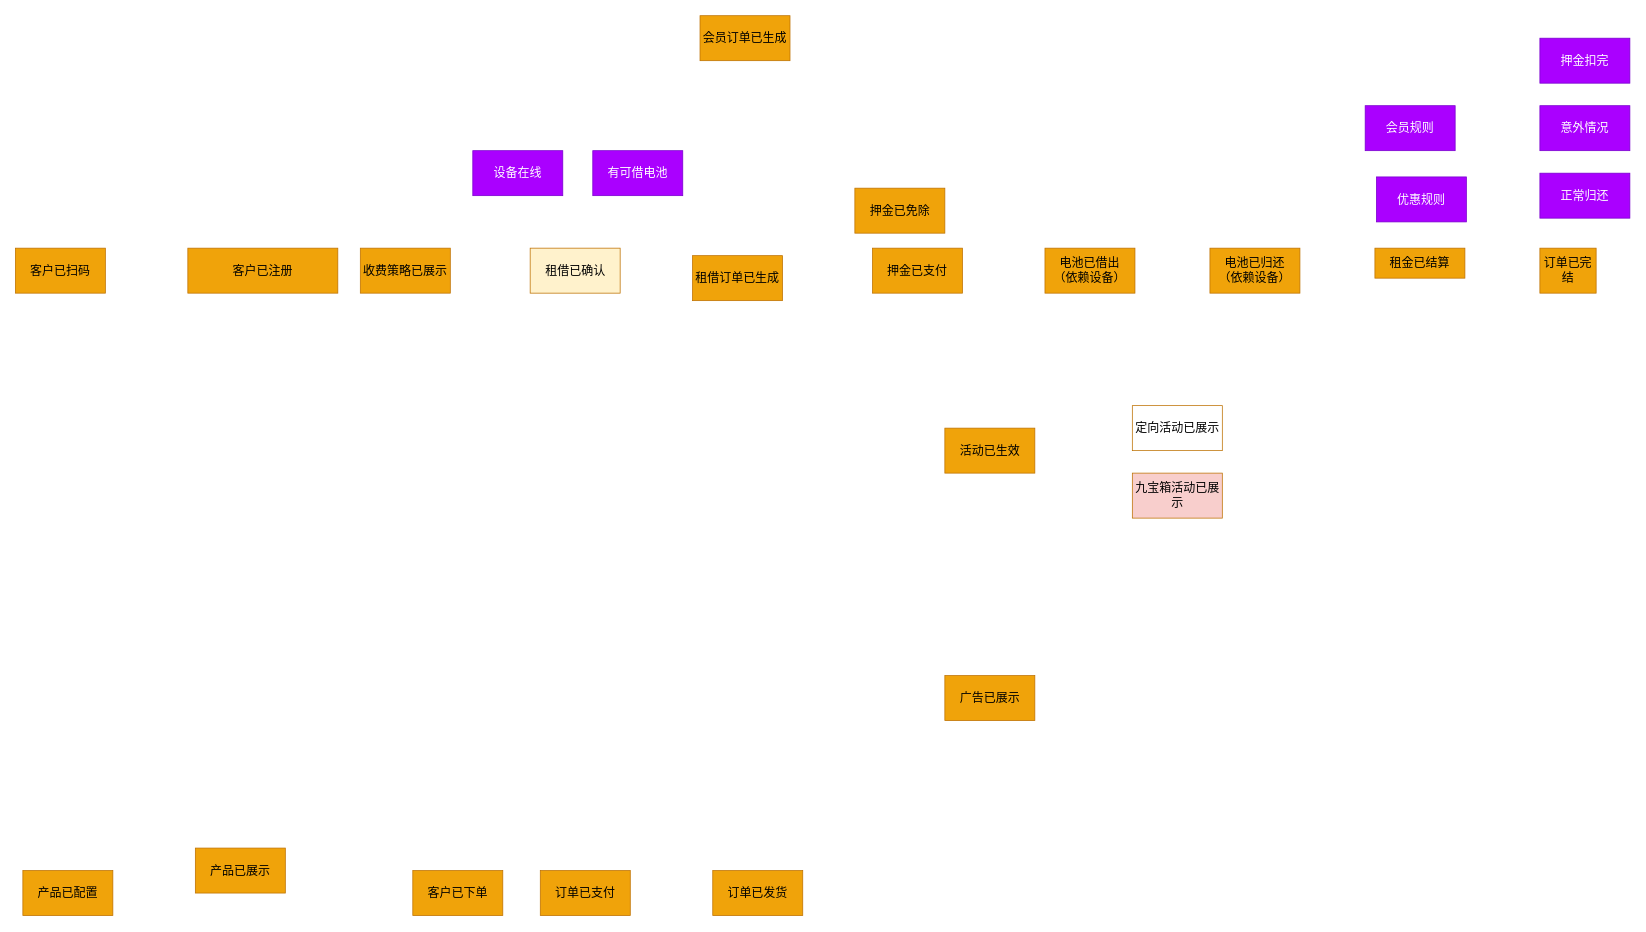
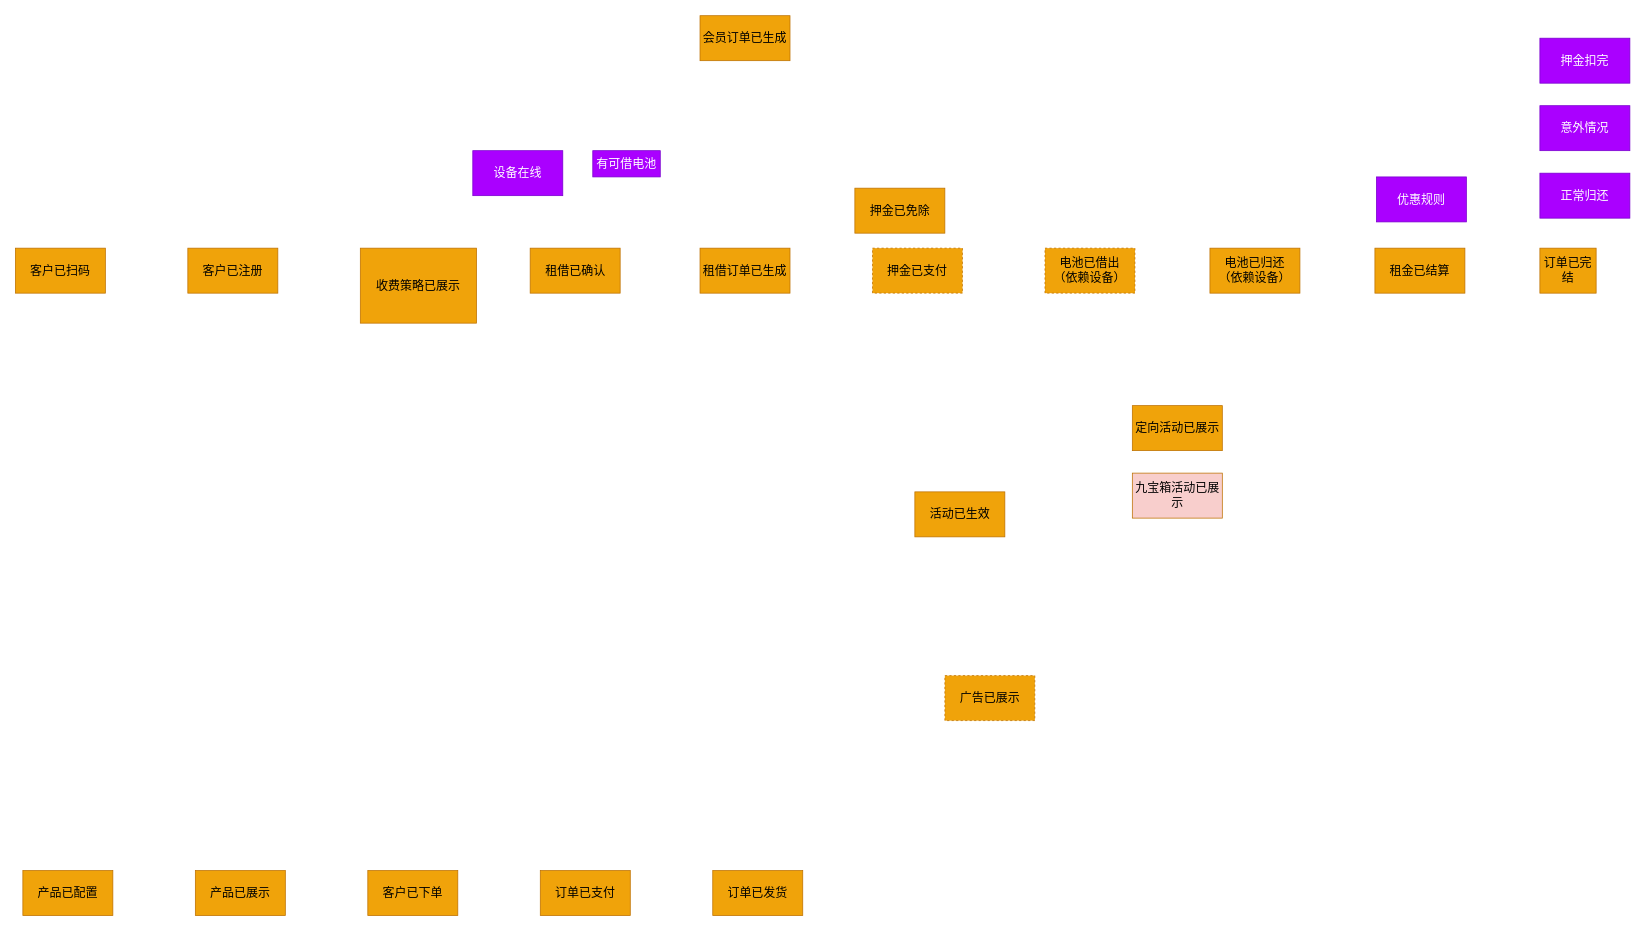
- <mxCell id="24" value="会员规则" style="rounded=0;whiteSpace=wrap;html=1;strokeColor=#7700CC;fillColor=#aa00ff;fontSize=16;fontColor=#ffffff;" vertex="1" parent="1"><mxGeometry x="1820" y="140" width="120" height="60" as="geometry" /></mxCell>
- <mxCell id="11" value="有可借电池" style="rounded=0;whiteSpace=wrap;html=1;strokeColor=#7700CC;fillColor=#aa00ff;fontSize=16;fontColor=#ffffff;" parent="1" vertex="1"><mxGeometry x="790" y="200" width="120" height="60" as="geometry" /></mxCell>
+ <mxCell id="11" value="有可借电池" style="rounded=0;whiteSpace=wrap;html=1;strokeColor=#7700CC;fillColor=#aa00ff;fontSize=16;fontColor=#ffffff;" parent="1" vertex="1"><mxGeometry x="790" y="200" width="90" height="35" as="geometry" /></mxCell>
- <mxCell id="8" value="租金已结算" style="rounded=0;whiteSpace=wrap;html=1;strokeColor=#BD7000;fillColor=#f0a30a;fontSize=16;" parent="1" vertex="1"><mxGeometry x="1833" y="330" width="120" height="40" as="geometry" /></mxCell>
+ <mxCell id="8" value="租金已结算" style="rounded=0;whiteSpace=wrap;html=1;strokeColor=#BD7000;fillColor=#f0a30a;fontSize=16;" parent="1" vertex="1"><mxGeometry x="1833" y="330" width="120" height="60" as="geometry" /></mxCell>
- <mxCell id="2" value="客户已注册" style="rounded=0;whiteSpace=wrap;html=1;strokeColor=#BD7000;fillColor=#f0a30a;fontSize=16;" parent="1" vertex="1"><mxGeometry x="250" y="330" width="200" height="60" as="geometry" /></mxCell>
+ <mxCell id="2" value="客户已注册" style="rounded=0;whiteSpace=wrap;html=1;strokeColor=#BD7000;fillColor=#f0a30a;fontSize=16;" parent="1" vertex="1"><mxGeometry x="250" y="330" width="120" height="60" as="geometry" /></mxCell>
- <mxCell id="13" value="收费策略已展示" style="rounded=0;whiteSpace=wrap;html=1;strokeColor=#BD7000;fillColor=#f0a30a;fontSize=16;" parent="1" vertex="1"><mxGeometry x="480" y="330" width="120" height="60" as="geometry" /></mxCell>
+ <mxCell id="13" value="收费策略已展示" style="rounded=0;whiteSpace=wrap;html=1;strokeColor=#BD7000;fillColor=#f0a30a;fontSize=16;" parent="1" vertex="1"><mxGeometry x="480" y="330" width="155" height="100" as="geometry" /></mxCell>
- <mxCell id="18" value="租借已确认" style="rounded=0;whiteSpace=wrap;html=1;strokeColor=#BD7000;fillColor=#fff2cc;fontSize=16;" parent="1" vertex="1"><mxGeometry x="706.5" y="330" width="120" height="60" as="geometry" /></mxCell>
+ <mxCell id="18" value="租借已确认" style="rounded=0;whiteSpace=wrap;html=1;strokeColor=#BD7000;fillColor=#f0a30a;fontSize=16;" parent="1" vertex="1"><mxGeometry x="706.5" y="330" width="120" height="60" as="geometry" /></mxCell>
- <mxCell id="4" value="押金已支付" style="rounded=0;whiteSpace=wrap;html=1;strokeColor=#BD7000;fillColor=#f0a30a;fontSize=16;" parent="1" vertex="1"><mxGeometry x="1163" y="330" width="120" height="60" as="geometry" /></mxCell>
+ <mxCell id="4" value="押金已支付" style="rounded=0;whiteSpace=wrap;html=1;strokeColor=#BD7000;fillColor=#f0a30a;fontSize=16;dashed=1;" parent="1" vertex="1"><mxGeometry x="1163" y="330" width="120" height="60" as="geometry" /></mxCell>
- <mxCell id="5" value="电池已借出&lt;br&gt;（依赖设备）" style="rounded=0;whiteSpace=wrap;html=1;strokeColor=#BD7000;fillColor=#f0a30a;fontSize=16;" parent="1" vertex="1"><mxGeometry x="1393" y="330" width="120" height="60" as="geometry" /></mxCell>
+ <mxCell id="5" value="电池已借出&lt;br&gt;（依赖设备）" style="rounded=0;whiteSpace=wrap;html=1;strokeColor=#BD7000;fillColor=#f0a30a;fontSize=16;dashed=1;" parent="1" vertex="1"><mxGeometry x="1393" y="330" width="120" height="60" as="geometry" /></mxCell>
- <mxCell id="7" value="租借订单已生成" style="rounded=0;whiteSpace=wrap;html=1;strokeColor=#BD7000;fillColor=#f0a30a;fontSize=16;" parent="1" vertex="1"><mxGeometry x="923" y="340" width="120" height="60" as="geometry" /></mxCell>
+ <mxCell id="7" value="租借订单已生成" style="rounded=0;whiteSpace=wrap;html=1;strokeColor=#BD7000;fillColor=#f0a30a;fontSize=16;" parent="1" vertex="1"><mxGeometry x="933" y="330" width="120" height="60" as="geometry" /></mxCell>
- <mxCell id="16" value="定向活动已展示" style="rounded=0;whiteSpace=wrap;html=1;strokeColor=#BD7000;fillColor=#ffffff;fontSize=16;" parent="1" vertex="1"><mxGeometry x="1509.5" y="540" width="120" height="60" as="geometry" /></mxCell>
+ <mxCell id="16" value="定向活动已展示" style="rounded=0;whiteSpace=wrap;html=1;strokeColor=#BD7000;fillColor=#f0a30a;fontSize=16;" parent="1" vertex="1"><mxGeometry x="1509.5" y="540" width="120" height="60" as="geometry" /></mxCell>
- <mxCell id="15" value="活动已生效" style="rounded=0;whiteSpace=wrap;html=1;strokeColor=#BD7000;fillColor=#f0a30a;fontSize=16;" parent="1" vertex="1"><mxGeometry x="1259.5" y="570" width="120" height="60" as="geometry" /></mxCell>
+ <mxCell id="15" value="活动已生效" style="rounded=0;whiteSpace=wrap;html=1;strokeColor=#BD7000;fillColor=#f0a30a;fontSize=16;" parent="1" vertex="1"><mxGeometry x="1219.5" y="655" width="120" height="60" as="geometry" /></mxCell>
- <mxCell id="14" value="广告已展示" style="rounded=0;whiteSpace=wrap;html=1;strokeColor=#BD7000;fillColor=#f0a30a;fontSize=16;" parent="1" vertex="1"><mxGeometry x="1259.5" y="900" width="120" height="60" as="geometry" /></mxCell>
+ <mxCell id="14" value="广告已展示" style="rounded=0;whiteSpace=wrap;html=1;strokeColor=#BD7000;fillColor=#f0a30a;fontSize=16;dashed=1;" parent="1" vertex="1"><mxGeometry x="1259.5" y="900" width="120" height="60" as="geometry" /></mxCell>
- <mxCell id="29" value="产品已展示" style="rounded=0;whiteSpace=wrap;html=1;strokeColor=#BD7000;fillColor=#f0a30a;fontSize=16;" vertex="1" parent="1"><mxGeometry x="260" y="1130" width="120" height="60" as="geometry" /></mxCell>
+ <mxCell id="29" value="产品已展示" style="rounded=0;whiteSpace=wrap;html=1;strokeColor=#BD7000;fillColor=#f0a30a;fontSize=16;" vertex="1" parent="1"><mxGeometry x="260" y="1160" width="120" height="60" as="geometry" /></mxCell>
- <mxCell id="26" value="客户已下单" style="rounded=0;whiteSpace=wrap;html=1;strokeColor=#BD7000;fillColor=#f0a30a;fontSize=16;" vertex="1" parent="1"><mxGeometry x="550" y="1160" width="120" height="60" as="geometry" /></mxCell>
+ <mxCell id="26" value="客户已下单" style="rounded=0;whiteSpace=wrap;html=1;strokeColor=#BD7000;fillColor=#f0a30a;fontSize=16;" vertex="1" parent="1"><mxGeometry x="490" y="1160" width="120" height="60" as="geometry" /></mxCell>
